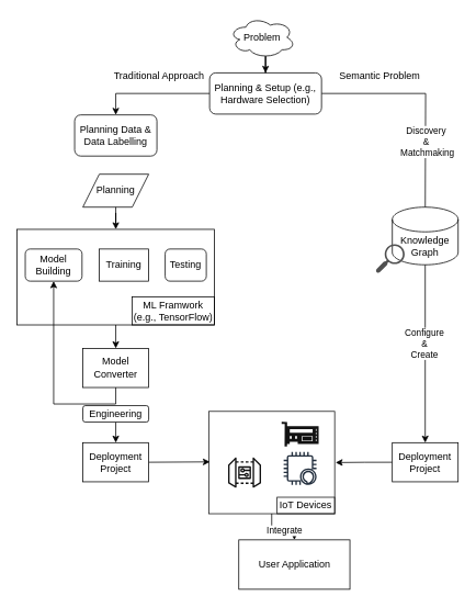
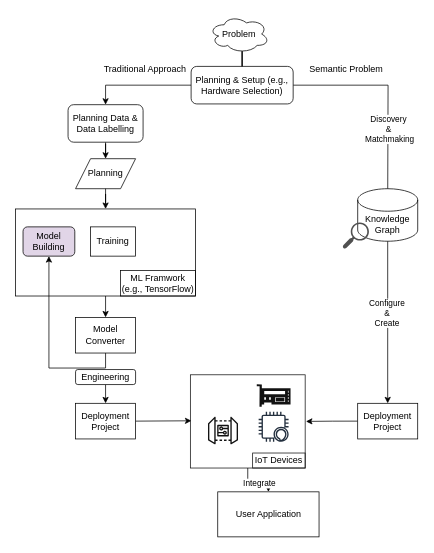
- <mxCell id="2" style="edgeStyle=orthogonalEdgeStyle;rounded=0;orthogonalLoop=1;jettySize=auto;html=1;exitX=0.55;exitY=0.95;exitDx=0;exitDy=0;exitPerimeter=0;" edge="1" parent="1" source="3" target="7"><mxGeometry relative="1" as="geometry" /></mxCell>
+ <mxCell id="2" style="edgeStyle=orthogonalEdgeStyle;rounded=0;orthogonalLoop=1;jettySize=auto;html=1;exitX=0.55;exitY=0.95;exitDx=0;exitDy=0;exitPerimeter=0;endArrow=none;" edge="1" parent="1" source="3" target="7"><mxGeometry relative="1" as="geometry" /></mxCell>
+ <mxCell id="8" style="edgeStyle=orthogonalEdgeStyle;rounded=0;orthogonalLoop=1;jettySize=auto;html=1;exitX=0.5;exitY=1;exitDx=0;exitDy=0;" edge="1" parent="1" source="9" target="15"><mxGeometry relative="1" as="geometry" /></mxCell>
- <mxCell id="34" value="Model Building" style="rounded=1;whiteSpace=wrap;html=1;fontSize=12;glass=0;strokeWidth=1;shadow=0;" vertex="1" parent="33"><mxGeometry x="10" y="23.882" width="69" height="39" as="geometry" /></mxCell>
+ <mxCell id="34" value="Model Building" style="rounded=1;whiteSpace=wrap;html=1;fontSize=12;glass=0;strokeWidth=1;shadow=0;fillColor=#e1d5e7;" vertex="1" parent="33"><mxGeometry x="10" y="23.882" width="69" height="39" as="geometry" /></mxCell>
- <mxCell id="36" value="Testing" style="rounded=1;whiteSpace=wrap;html=1;fontSize=12;glass=0;strokeWidth=1;shadow=0;" vertex="1" parent="33"><mxGeometry x="180" y="23.882" width="50" height="39" as="geometry" /></mxCell>
